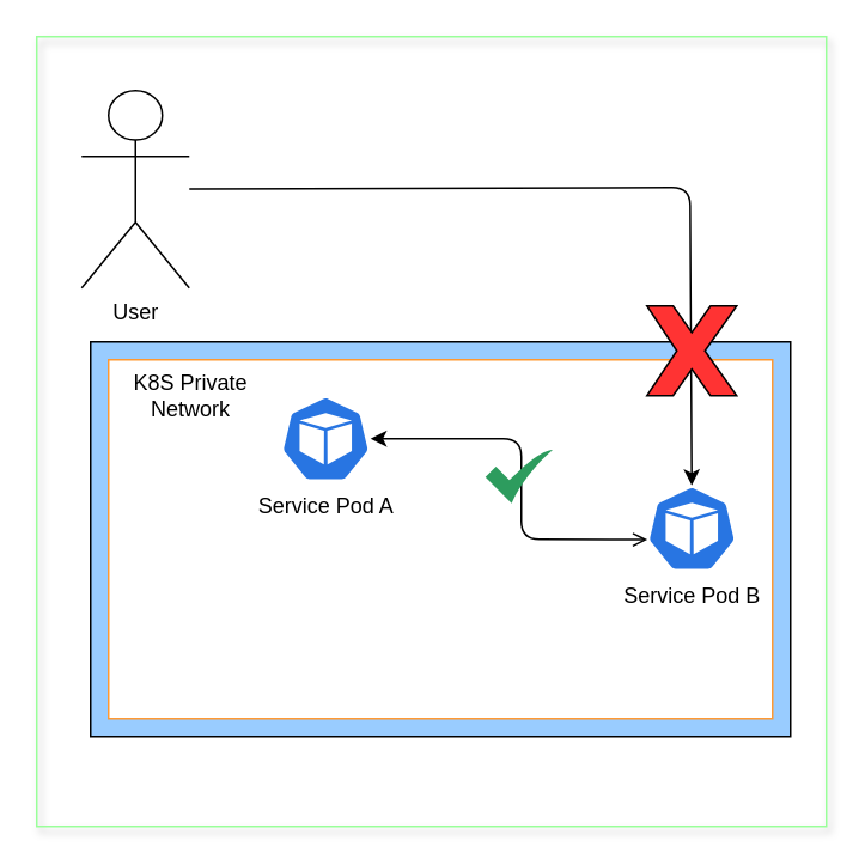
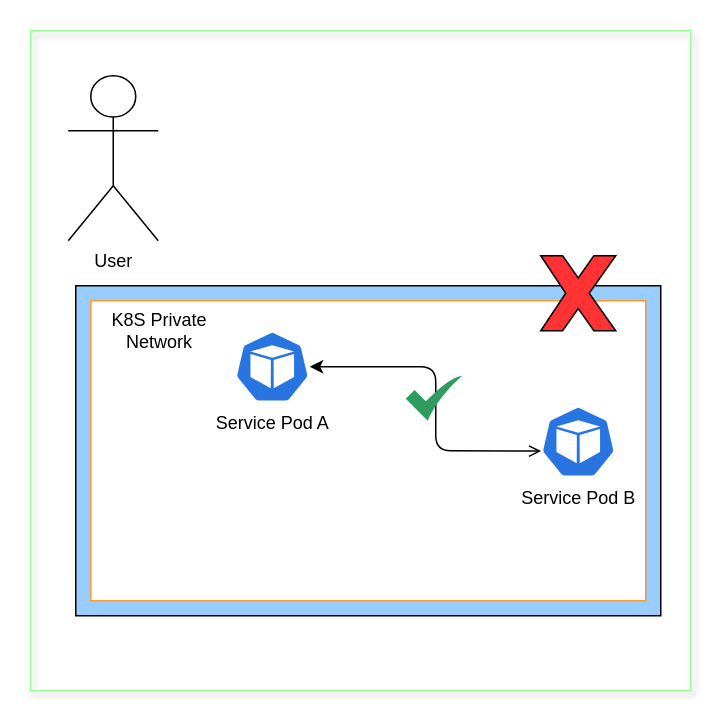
- <mxCell id="5" style="edgeStyle=none;html=1;entryX=0.5;entryY=0;entryDx=0;entryDy=0;entryPerimeter=0;" parent="1" source="6" target="9" edge="1"><mxGeometry relative="1" as="geometry"><mxPoint x="128" y="99" as="sourcePoint" /><mxPoint x="384" y="264" as="targetPoint" /><Array as="points"><mxPoint x="384" y="104" /></Array></mxGeometry></mxCell>
